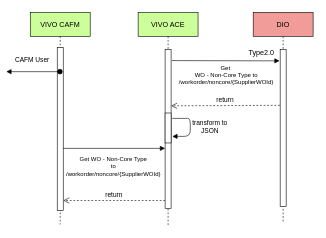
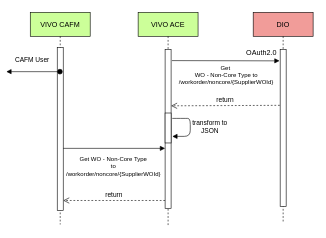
- <mxCell id="13" value="Type2.0" style="text;html=1;strokeColor=none;fillColor=none;align=center;verticalAlign=middle;whiteSpace=wrap;rounded=0;" parent="1" vertex="1"><mxGeometry x="371" y="78" width="70" height="20" as="geometry" /></mxCell>
+ <mxCell id="13" value="OAuth2.0" style="text;html=1;strokeColor=none;fillColor=none;align=center;verticalAlign=middle;whiteSpace=wrap;rounded=0;" parent="1" vertex="1"><mxGeometry x="371" y="78" width="70" height="20" as="geometry" /></mxCell>
